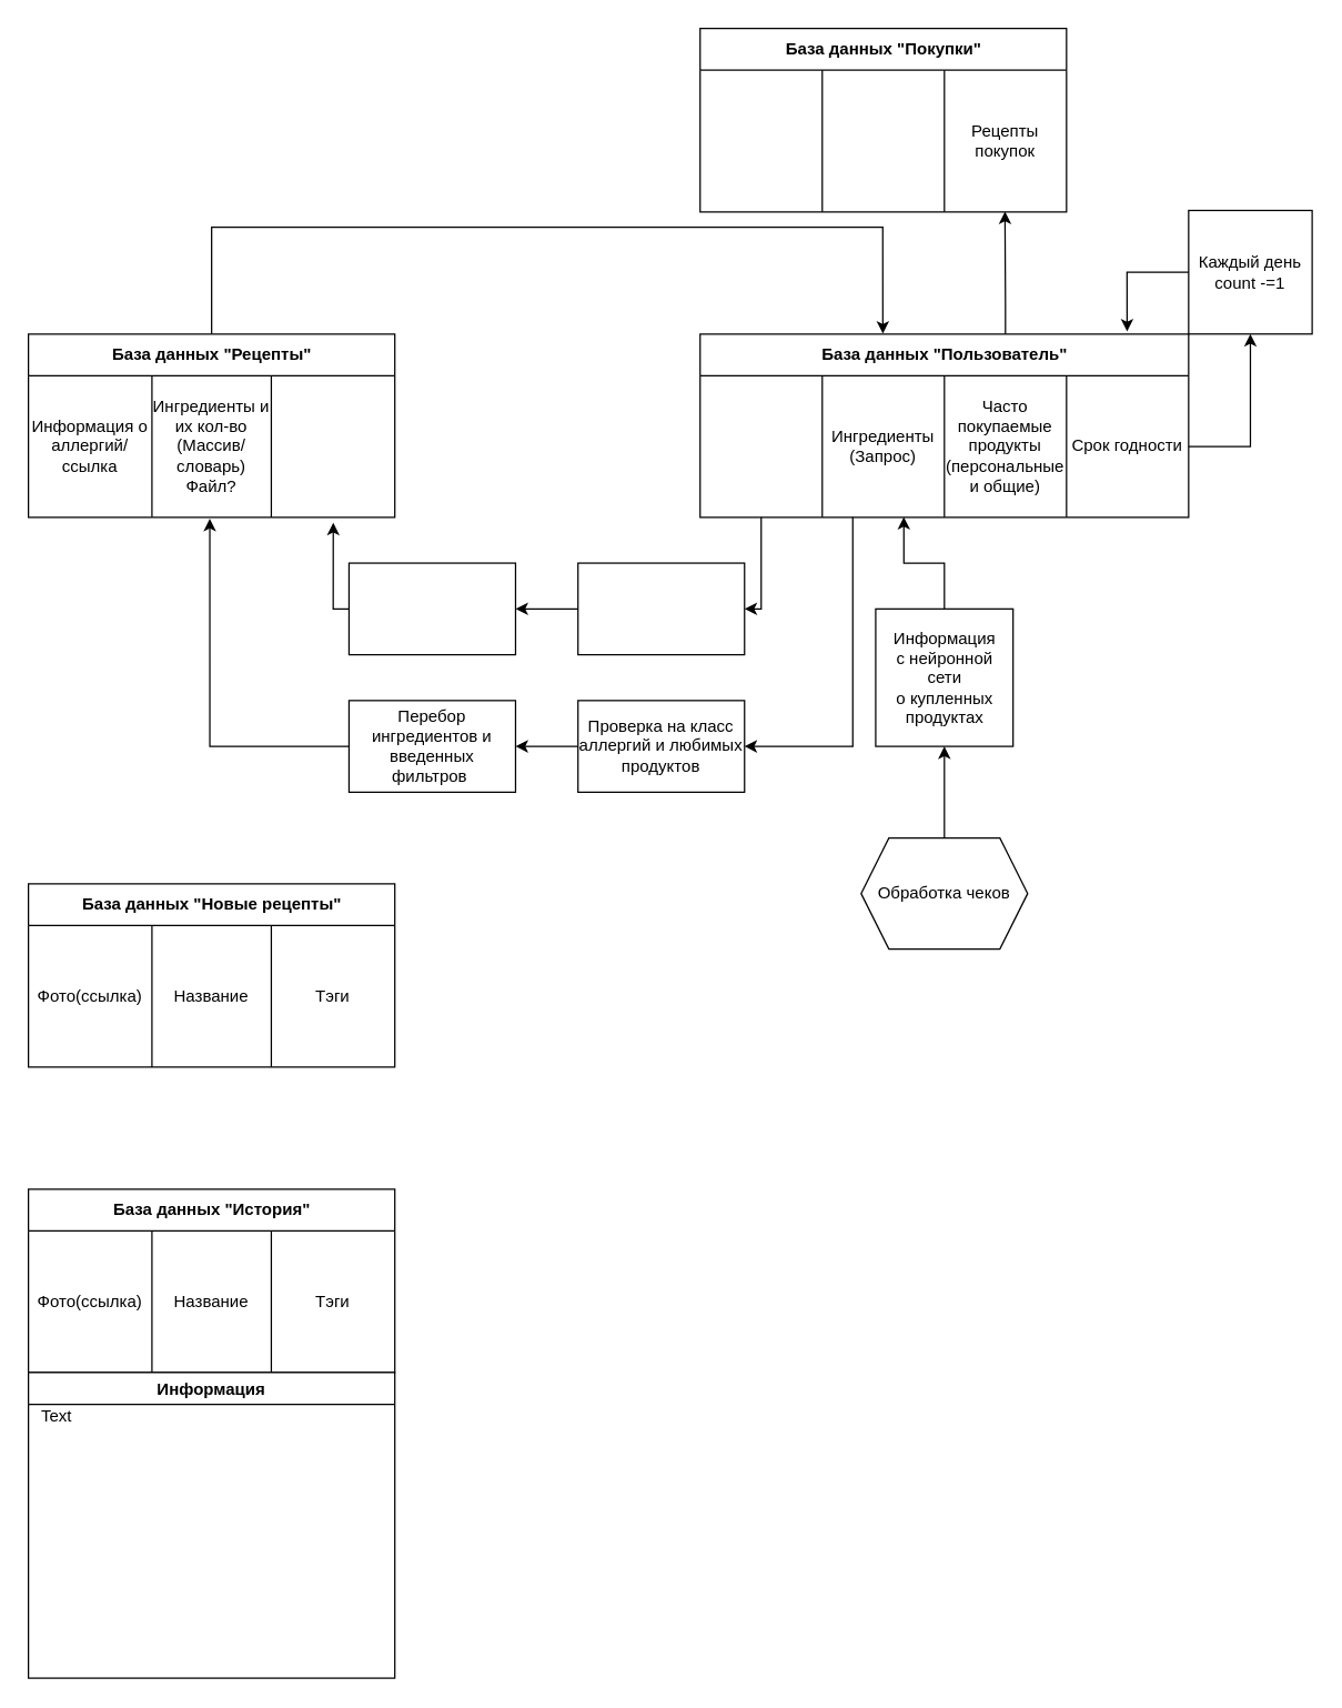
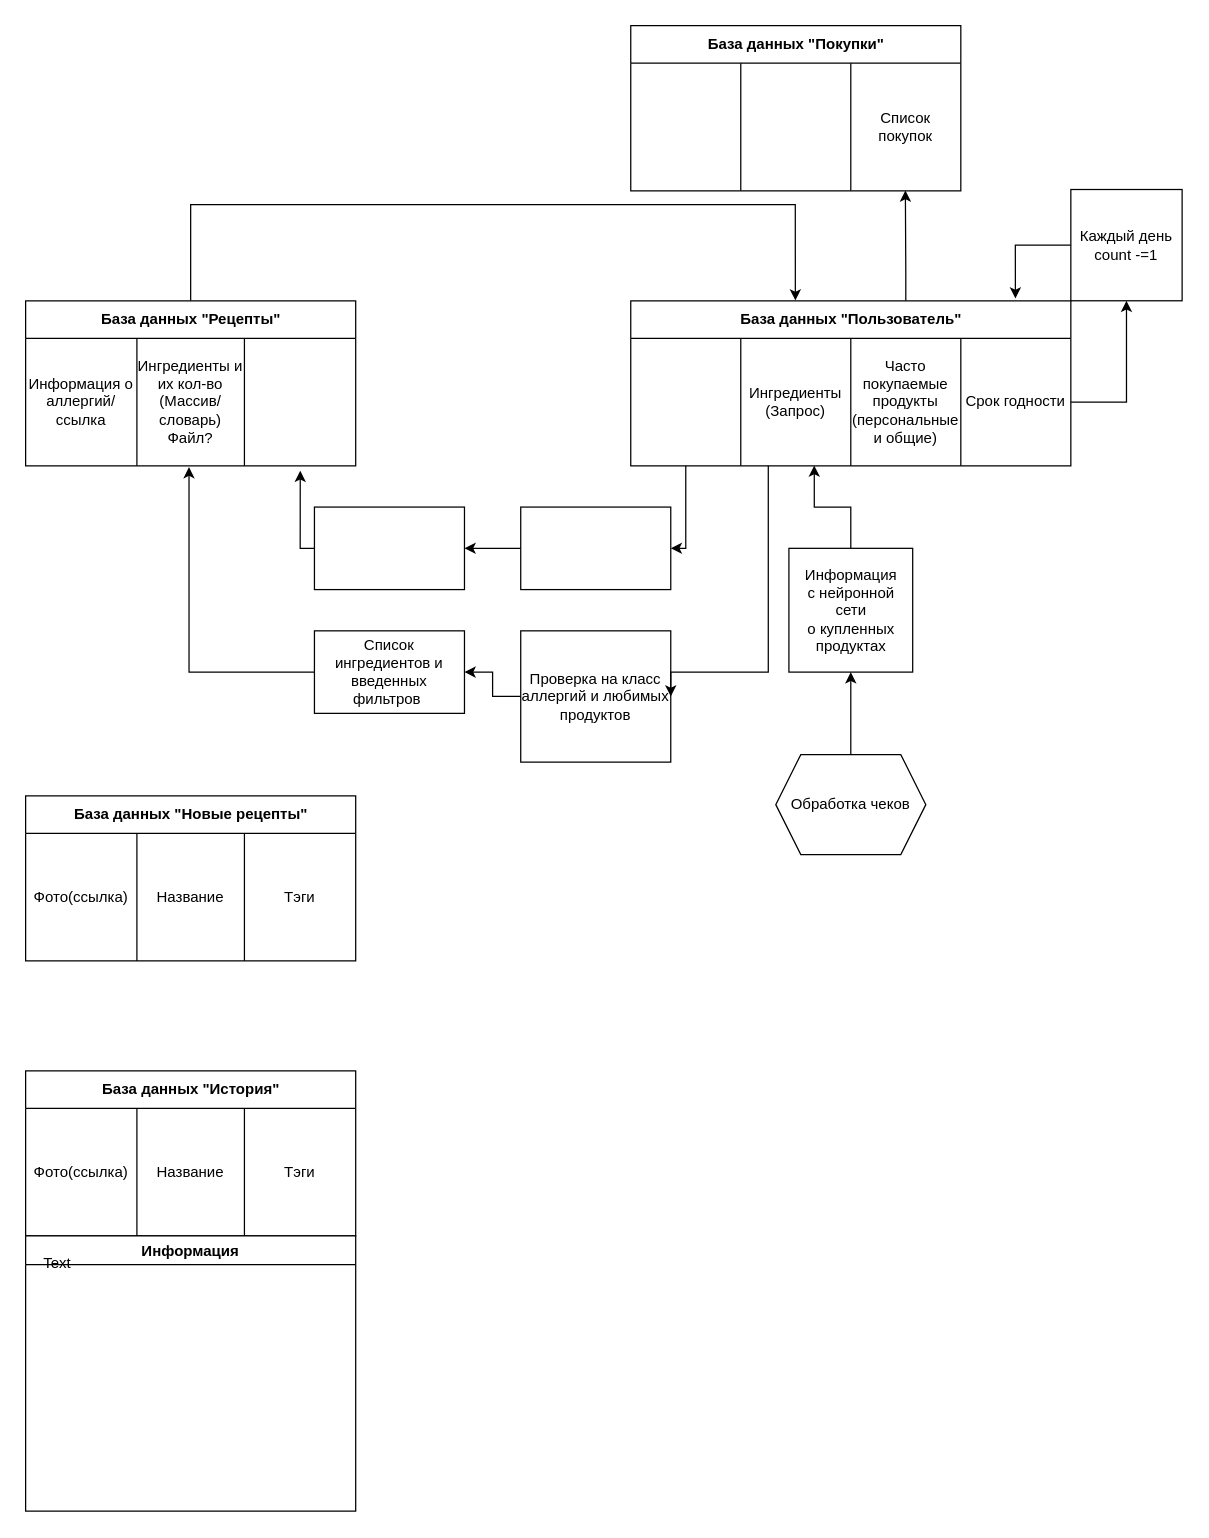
- <mxCell id="29" value="Рецепты покупок" style="shape=partialRectangle;html=1;whiteSpace=wrap;connectable=0;fillColor=none;top=0;left=0;bottom=0;right=0;overflow=hidden;pointerEvents=1;rounded=0;" parent="26" vertex="1"><mxGeometry x="176" width="88" height="102" as="geometry"><mxRectangle width="88" height="102" as="alternateBounds" /></mxGeometry></mxCell>
+ <mxCell id="29" value="Список покупок" style="shape=partialRectangle;html=1;whiteSpace=wrap;connectable=0;fillColor=none;top=0;left=0;bottom=0;right=0;overflow=hidden;pointerEvents=1;rounded=0;" parent="26" vertex="1"><mxGeometry x="176" width="88" height="102" as="geometry"><mxRectangle width="88" height="102" as="alternateBounds" /></mxGeometry></mxCell>
- <mxCell id="20" value="Перебор ингредиентов и введенных фильтров&amp;nbsp;" style="rounded=0;whiteSpace=wrap;html=1;strokeWidth=1;fillColor=none;gradientColor=none;" parent="1" vertex="1"><mxGeometry x="251" y="504" width="120" height="66" as="geometry" /></mxCell>
+ <mxCell id="20" value="Список ингредиентов и введенных фильтров&amp;nbsp;" style="rounded=0;whiteSpace=wrap;html=1;strokeWidth=1;fillColor=none;gradientColor=none;" parent="1" vertex="1"><mxGeometry x="251" y="504" width="120" height="66" as="geometry" /></mxCell>
- <mxCell id="18" value="Проверка на класс аллергий и любимых продуктов" style="rounded=0;whiteSpace=wrap;html=1;strokeWidth=1;fillColor=none;gradientColor=none;" parent="1" vertex="1"><mxGeometry x="416" y="504" width="120" height="66" as="geometry" /></mxCell>
+ <mxCell id="18" value="Проверка на класс аллергий и любимых продуктов" style="rounded=0;whiteSpace=wrap;html=1;strokeWidth=1;fillColor=none;gradientColor=none;" parent="1" vertex="1"><mxGeometry x="416" y="504" width="120" height="105" as="geometry" /></mxCell>
- <mxCell id="48" value="Text" style="text;html=1;align=center;verticalAlign=middle;resizable=0;points=[];autosize=1;strokeColor=none;fillColor=none;" parent="47" vertex="1"><mxGeometry y="22" width="40" height="20" as="geometry" /></mxCell>
+ <mxCell id="48" value="Text" style="text;html=1;align=center;verticalAlign=middle;resizable=0;points=[];autosize=1;strokeColor=none;fillColor=none;" parent="47" vertex="1"><mxGeometry x="5" y="12" width="40" height="20" as="geometry" /></mxCell>
